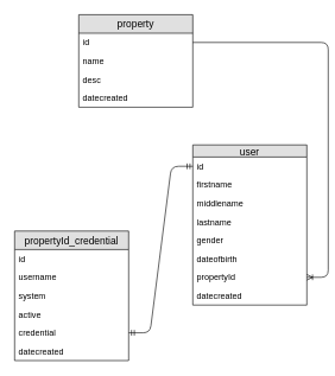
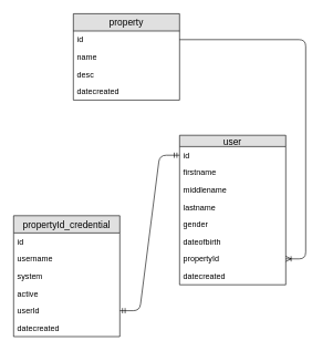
- <mxCell id="22" value="credential" style="text;strokeColor=none;fillColor=none;spacingLeft=4;spacingRight=4;overflow=hidden;rotatable=0;points=[[0,0.5],[1,0.5]];portConstraint=eastwest;fontSize=12;" vertex="1" parent="17"><mxGeometry y="130" width="160" height="26" as="geometry" /></mxCell>
+ <mxCell id="22" value="userId" style="text;strokeColor=none;fillColor=none;spacingLeft=4;spacingRight=4;overflow=hidden;rotatable=0;points=[[0,0.5],[1,0.5]];portConstraint=eastwest;fontSize=12;" vertex="1" parent="17"><mxGeometry y="130" width="160" height="26" as="geometry" /></mxCell>
